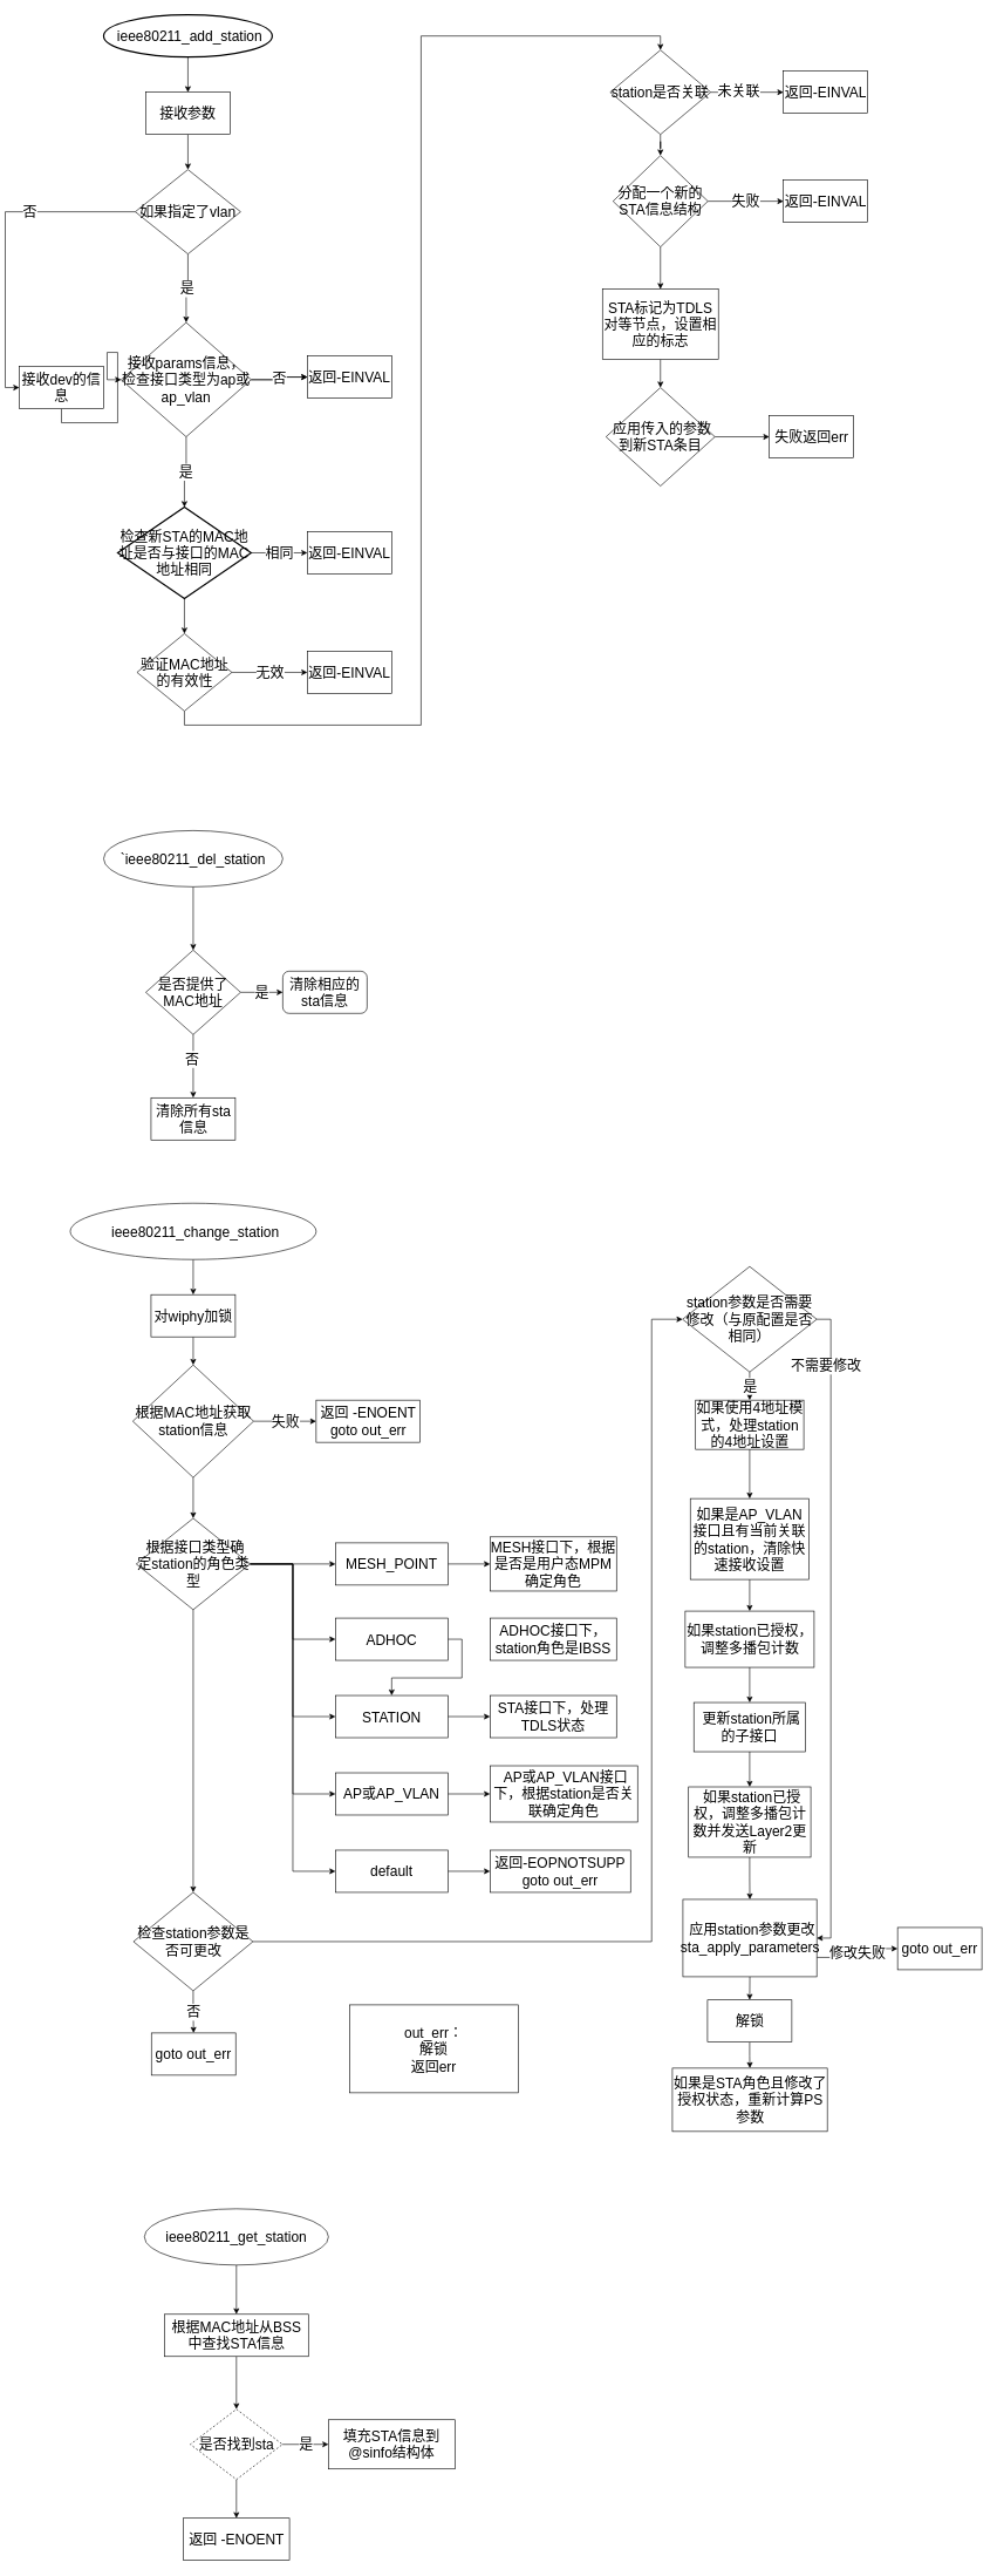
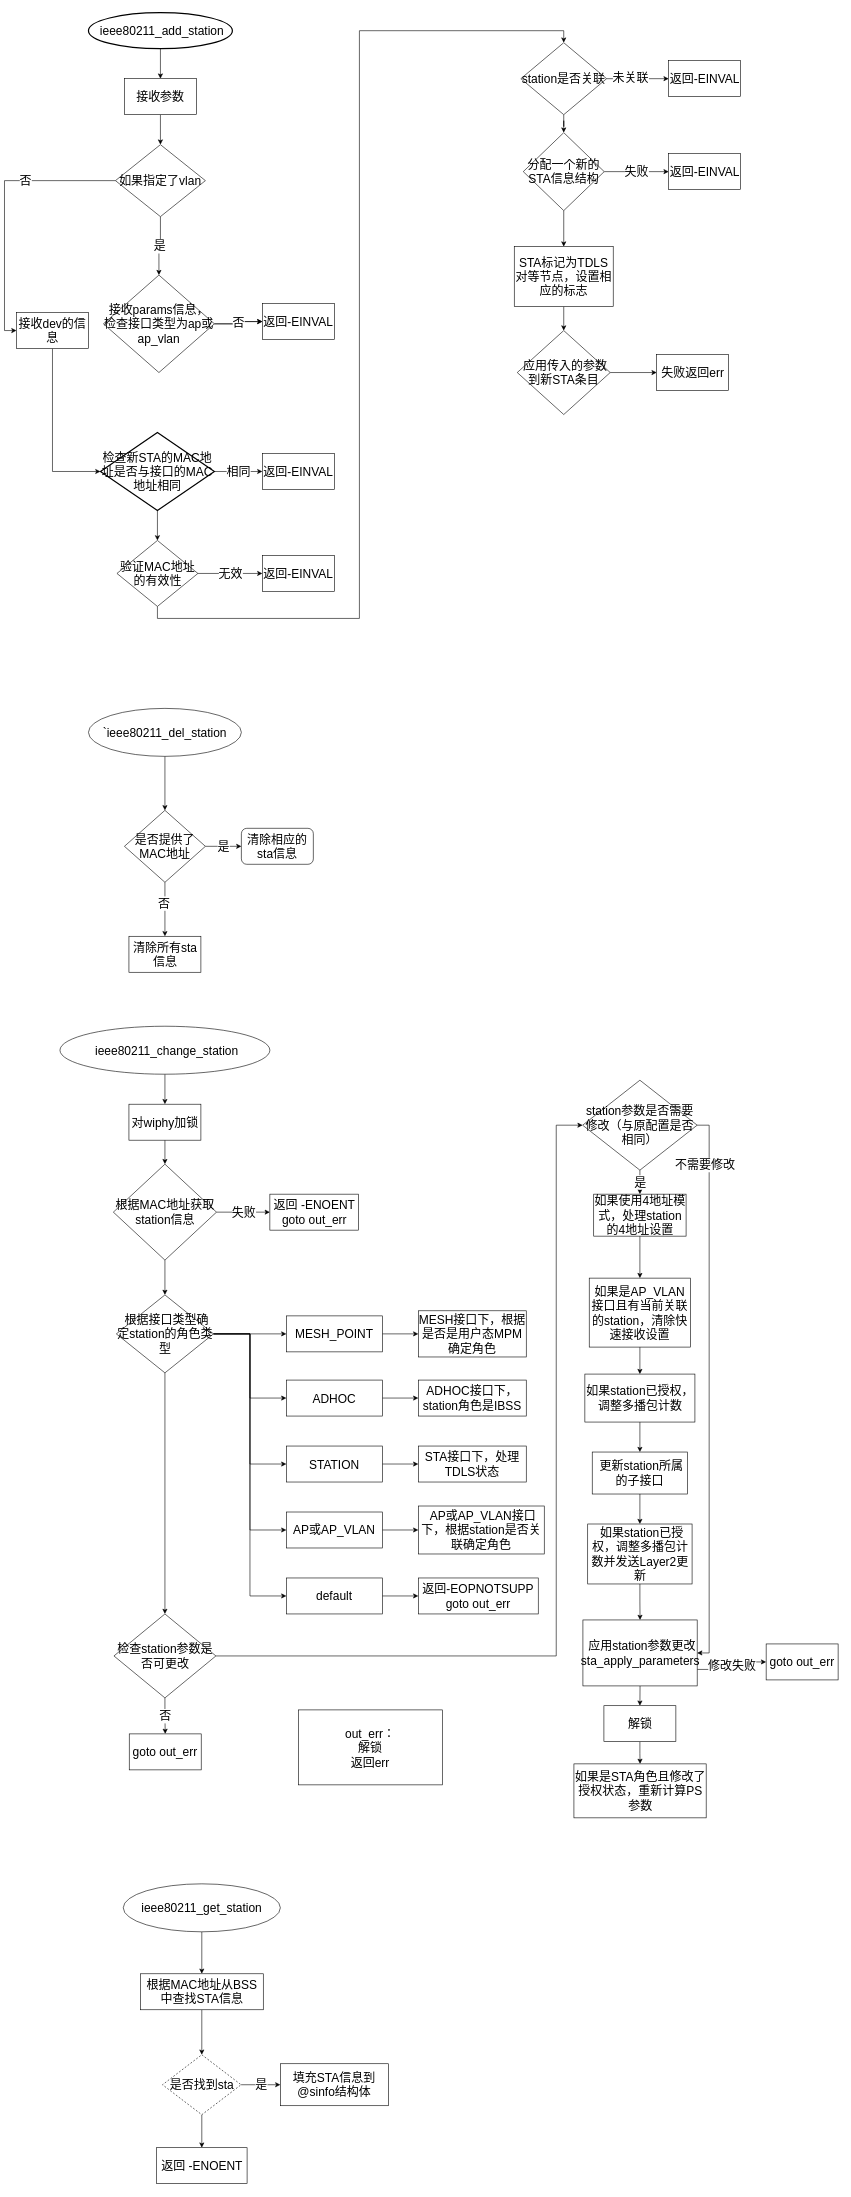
- <mxCell id="14" style="edgeStyle=orthogonalEdgeStyle;rounded=0;orthogonalLoop=1;jettySize=auto;html=1;exitX=0.5;exitY=1;exitDx=0;exitDy=0;fontSize=20;" edge="1" parent="1" source="15" target="13"><mxGeometry relative="1" as="geometry" /></mxCell>
+ <mxCell id="14" style="edgeStyle=orthogonalEdgeStyle;rounded=0;orthogonalLoop=1;jettySize=auto;html=1;exitX=0.5;exitY=1;exitDx=0;exitDy=0;entryX=0;entryY=0.5;entryDx=0;entryDy=0;entryPerimeter=0;fontSize=20;" edge="1" parent="1" source="15" target="19"><mxGeometry relative="1" as="geometry" /></mxCell>
- <mxCell id="12" value="是" style="edgeStyle=orthogonalEdgeStyle;rounded=0;orthogonalLoop=1;jettySize=auto;html=1;exitX=0.5;exitY=1;exitDx=0;exitDy=0;entryX=0.5;entryY=0;entryDx=0;entryDy=0;entryPerimeter=0;fontSize=20;" edge="1" parent="1" source="13" target="19"><mxGeometry relative="1" as="geometry" /></mxCell>
- <mxCell id="64" style="edgeStyle=orthogonalEdgeStyle;rounded=0;orthogonalLoop=1;jettySize=auto;html=1;exitX=1;exitY=0.5;exitDx=0;exitDy=0;fontSize=20;" edge="1" parent="1" source="65" target="67"><mxGeometry relative="1" as="geometry" /></mxCell>
+ <mxCell id="64" style="edgeStyle=orthogonalEdgeStyle;rounded=0;orthogonalLoop=1;jettySize=auto;html=1;exitX=1;exitY=0.5;exitDx=0;exitDy=0;entryX=0;entryY=0.5;entryDx=0;entryDy=0;fontSize=20;" edge="1" parent="1" source="65" target="71"><mxGeometry relative="1" as="geometry" /></mxCell>
